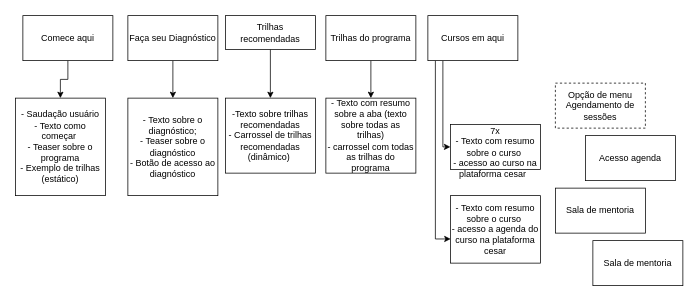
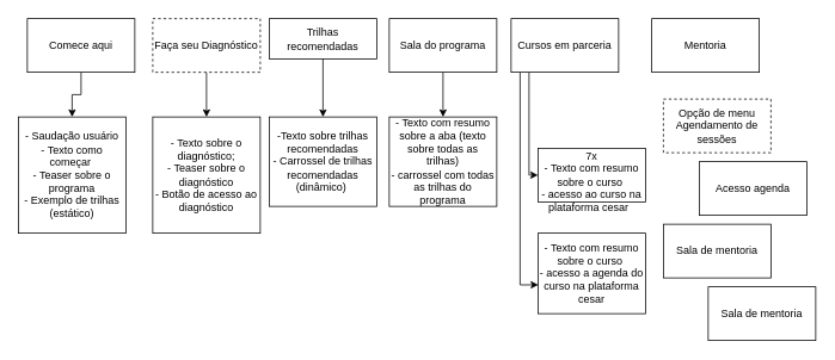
- <mxCell id="5" value="Faça seu Diagnóstico" style="rounded=0;whiteSpace=wrap;html=1;" vertex="1" parent="1"><mxGeometry x="170" y="20" width="120" height="60" as="geometry" /></mxCell>
+ <mxCell id="5" value="Faça seu Diagnóstico" style="rounded=0;whiteSpace=wrap;html=1;dashed=1;" vertex="1" parent="1"><mxGeometry x="170" y="20" width="120" height="60" as="geometry" /></mxCell>
- <mxCell id="16" value="Trilhas do programa" style="rounded=0;whiteSpace=wrap;html=1;" vertex="1" parent="1"><mxGeometry x="434" y="20" width="120" height="60" as="geometry" /></mxCell>
+ <mxCell id="16" value="Sala do programa" style="rounded=0;whiteSpace=wrap;html=1;" vertex="1" parent="1"><mxGeometry x="434" y="20" width="120" height="60" as="geometry" /></mxCell>
- <mxCell id="14" value="Cursos em aqui" style="rounded=0;whiteSpace=wrap;html=1;" vertex="1" parent="1"><mxGeometry x="570" y="20" width="120" height="60" as="geometry" /></mxCell>
+ <mxCell id="14" value="Cursos em parceria" style="rounded=0;whiteSpace=wrap;html=1;" vertex="1" parent="1"><mxGeometry x="570" y="20" width="120" height="60" as="geometry" /></mxCell>
+ <mxCell id="11" value="Mentoria" style="rounded=0;whiteSpace=wrap;html=1;" vertex="1" parent="1"><mxGeometry x="727" y="20" width="120" height="60" as="geometry" /></mxCell>
